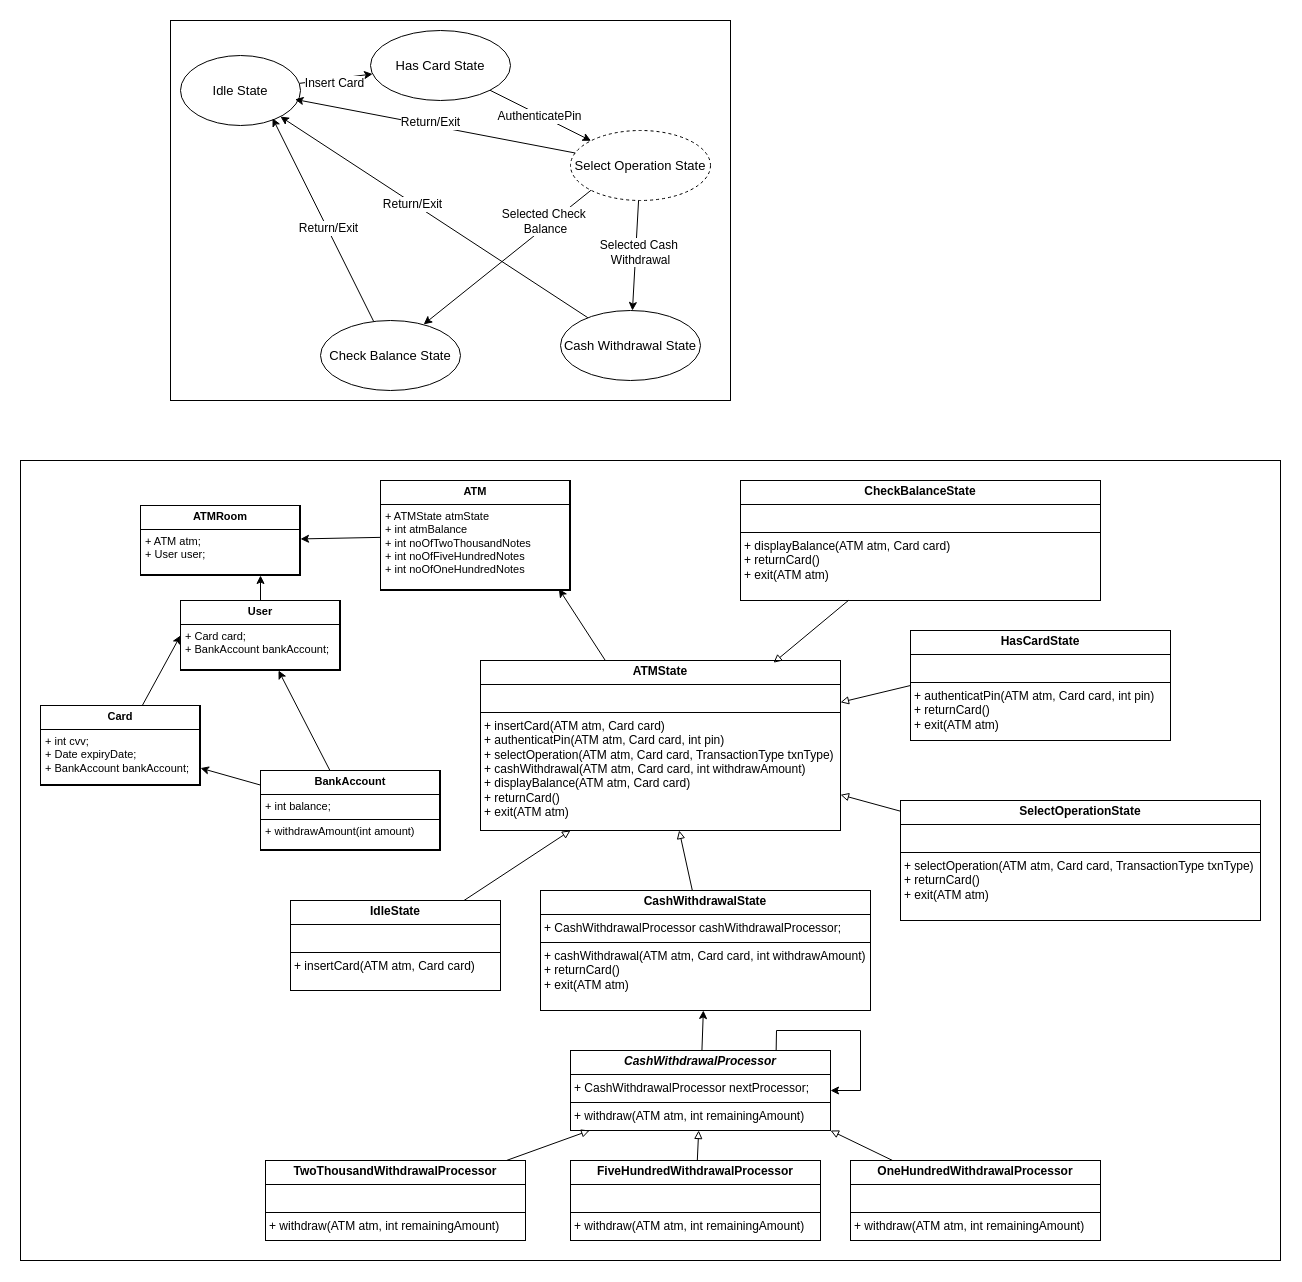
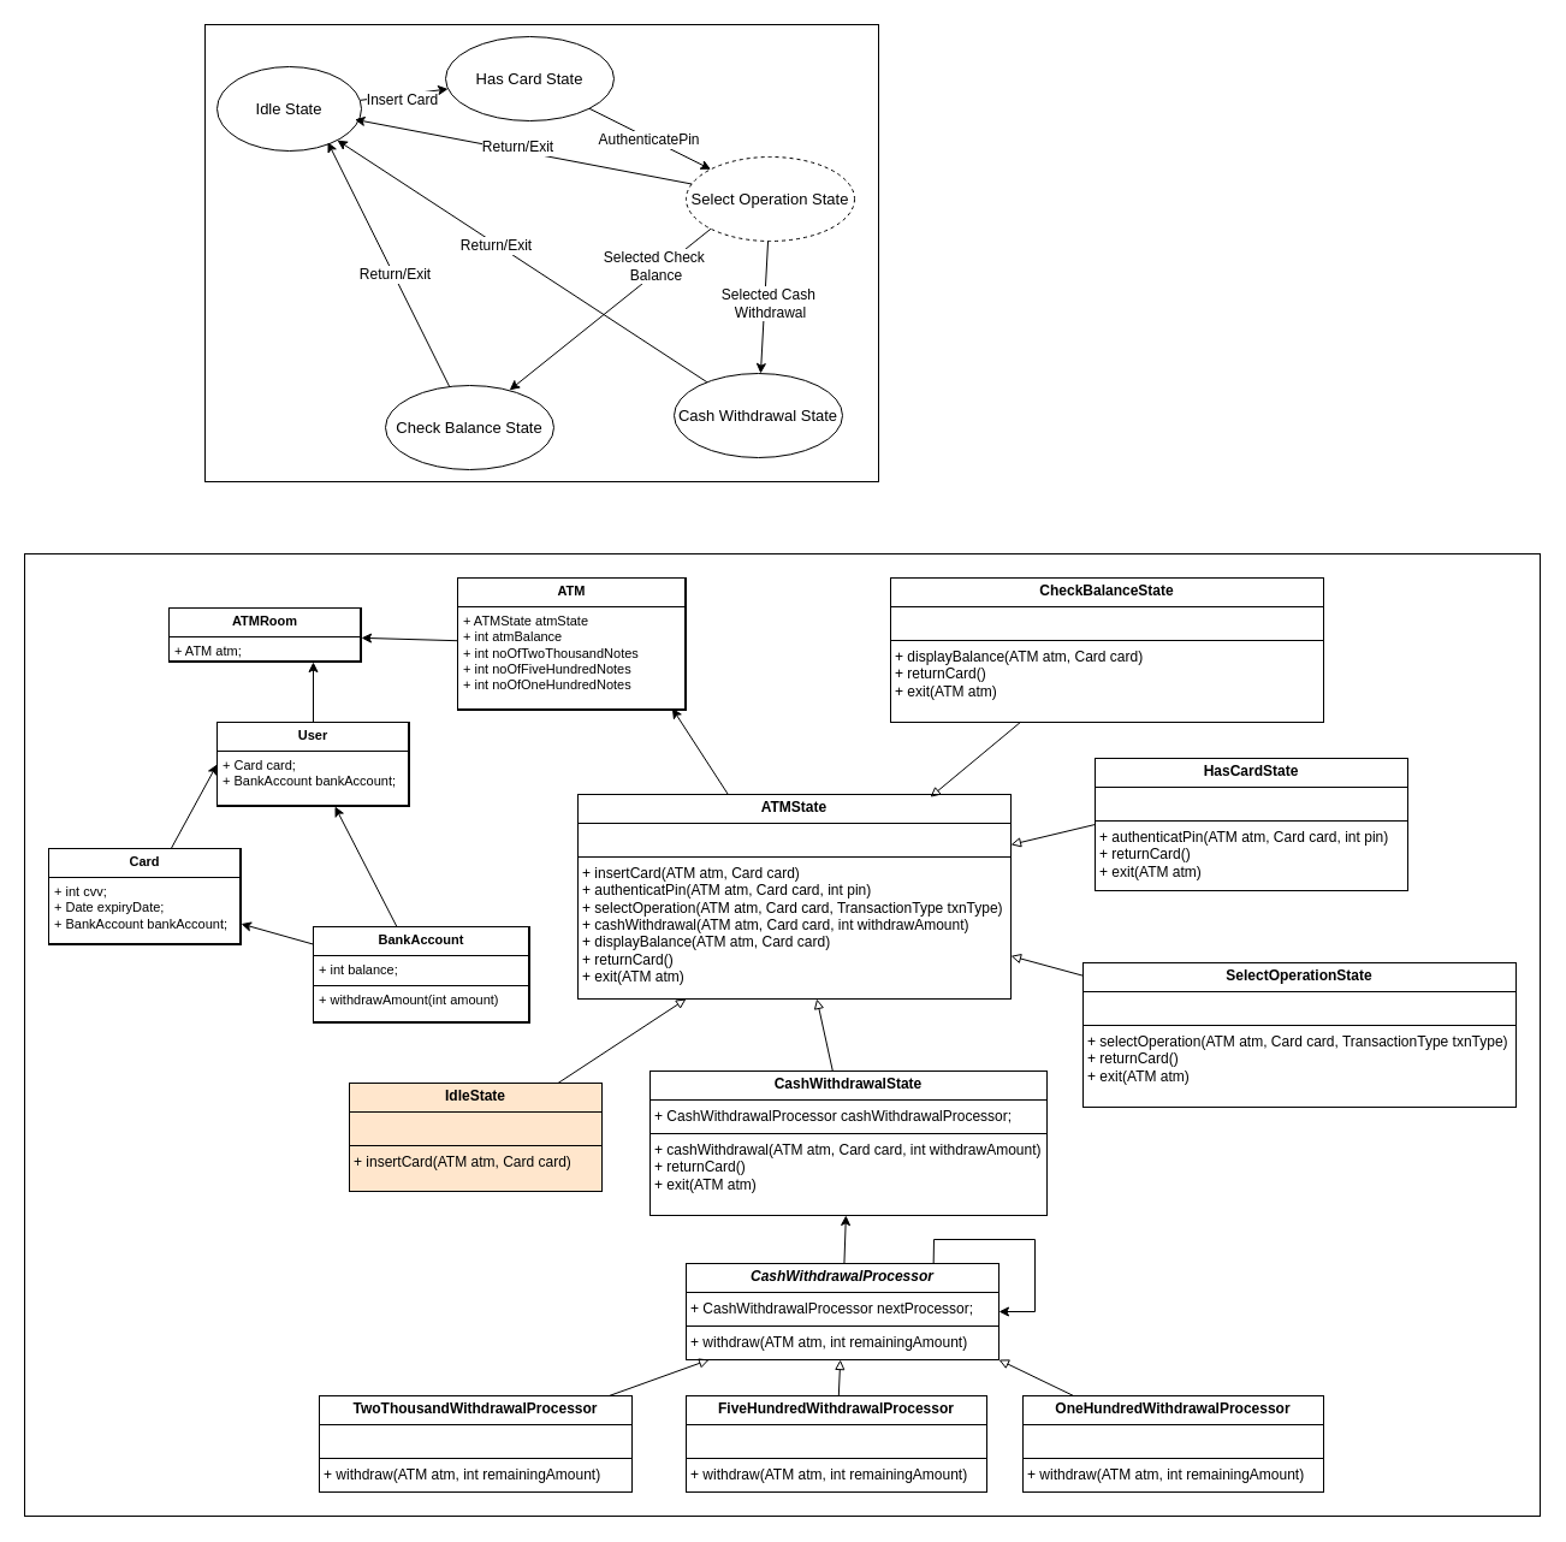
- <mxCell id="25" value="&lt;p style=&quot;margin:0px;margin-top:4px;text-align:center;&quot;&gt;&lt;b&gt;ATMRoom&lt;/b&gt;&lt;/p&gt;&lt;hr size=&quot;1&quot; style=&quot;border-style:solid;&quot;&gt;&lt;p style=&quot;margin:0px;margin-left:4px;&quot;&gt;+ ATM atm;&lt;/p&gt;&lt;p style=&quot;margin:0px;margin-left:4px;&quot;&gt;+ User user;&lt;/p&gt;" style="verticalAlign=top;align=left;overflow=fill;html=1;whiteSpace=wrap;strokeColor=default;fontFamily=Helvetica;fontSize=11;fontColor=default;labelBorderColor=default;labelBackgroundColor=default;fillColor=default;" vertex="1" parent="1"><mxGeometry x="140" y="505" width="160" height="70" as="geometry" /></mxCell>
+ <mxCell id="25" value="&lt;p style=&quot;margin:0px;margin-top:4px;text-align:center;&quot;&gt;&lt;b&gt;ATMRoom&lt;/b&gt;&lt;/p&gt;&lt;hr size=&quot;1&quot; style=&quot;border-style:solid;&quot;&gt;&lt;p style=&quot;margin:0px;margin-left:4px;&quot;&gt;+ ATM atm;&lt;/p&gt;&lt;p style=&quot;margin:0px;margin-left:4px;&quot;&gt;+ User user;&lt;/p&gt;" style="verticalAlign=top;align=left;overflow=fill;html=1;whiteSpace=wrap;strokeColor=default;fontFamily=Helvetica;fontSize=11;fontColor=default;labelBorderColor=default;labelBackgroundColor=default;fillColor=default;" vertex="1" parent="1"><mxGeometry x="140" y="505" width="160" height="45" as="geometry" /></mxCell>
- <mxCell id="6" value="&lt;p style=&quot;margin:0px;margin-top:4px;text-align:center;&quot;&gt;&lt;b&gt;IdleState&lt;/b&gt;&lt;/p&gt;&lt;hr size=&quot;1&quot; style=&quot;border-style:solid;&quot;&gt;&lt;p style=&quot;margin:0px;margin-left:4px;&quot;&gt;&lt;br&gt;&lt;/p&gt;&lt;hr size=&quot;1&quot; style=&quot;border-style:solid;&quot;&gt;&lt;p style=&quot;margin:0px;margin-left:4px;&quot;&gt;+ insertCard(ATM atm, Card card)&lt;/p&gt;" style="verticalAlign=top;align=left;overflow=fill;html=1;whiteSpace=wrap;" vertex="1" parent="1"><mxGeometry x="290" y="900" width="210" height="90" as="geometry" /></mxCell>
+ <mxCell id="6" value="&lt;p style=&quot;margin:0px;margin-top:4px;text-align:center;&quot;&gt;&lt;b&gt;IdleState&lt;/b&gt;&lt;/p&gt;&lt;hr size=&quot;1&quot; style=&quot;border-style:solid;&quot;&gt;&lt;p style=&quot;margin:0px;margin-left:4px;&quot;&gt;&lt;br&gt;&lt;/p&gt;&lt;hr size=&quot;1&quot; style=&quot;border-style:solid;&quot;&gt;&lt;p style=&quot;margin:0px;margin-left:4px;&quot;&gt;+ insertCard(ATM atm, Card card)&lt;/p&gt;" style="verticalAlign=top;align=left;overflow=fill;html=1;whiteSpace=wrap;fillColor=#ffe6cc;" vertex="1" parent="1"><mxGeometry x="290" y="900" width="210" height="90" as="geometry" /></mxCell>
